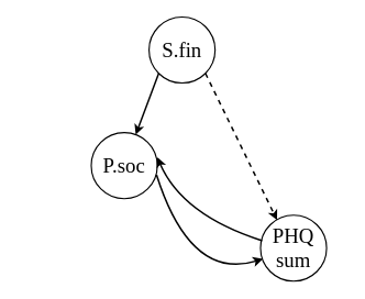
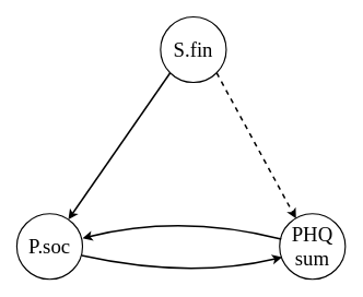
- <mxCell id="4" value="&lt;font style=&quot;font-size: 25px;&quot; face=&quot;Times New Roman&quot;&gt;S.fin&lt;/font&gt;" style="ellipse;whiteSpace=wrap;html=1;aspect=fixed;strokeWidth=1.5;" vertex="1" parent="1"><mxGeometry x="180" y="20" width="80" height="80" as="geometry" /></mxCell>
+ <mxCell id="4" value="&lt;font style=&quot;font-size: 25px;&quot; face=&quot;Times New Roman&quot;&gt;S.fin&lt;/font&gt;" style="ellipse;whiteSpace=wrap;html=1;aspect=fixed;strokeWidth=1.5;" vertex="1" parent="1"><mxGeometry x="195" y="20" width="80" height="80" as="geometry" /></mxCell>
- <mxCell id="2" value="&lt;font face=&quot;Times New Roman&quot; style=&quot;color: rgb(0, 0, 0); font-size: 25px;&quot;&gt;&lt;span style=&quot;white-space: pre; background-color: rgb(255, 255, 255);&quot;&gt;P.soc&lt;/span&gt;&lt;/font&gt;" style="ellipse;whiteSpace=wrap;html=1;aspect=fixed;strokeWidth=1.5;" vertex="1" parent="1"><mxGeometry x="110" y="160" width="80" height="80" as="geometry" /></mxCell>
+ <mxCell id="2" value="&lt;font face=&quot;Times New Roman&quot; style=&quot;color: rgb(0, 0, 0); font-size: 25px;&quot;&gt;&lt;span style=&quot;white-space: pre; background-color: rgb(255, 255, 255);&quot;&gt;P.soc&lt;/span&gt;&lt;/font&gt;" style="ellipse;whiteSpace=wrap;html=1;aspect=fixed;strokeWidth=1.5;" vertex="1" parent="1"><mxGeometry x="20" y="260" width="80" height="80" as="geometry" /></mxCell>
- <mxCell id="3" value="&lt;font face=&quot;Times New Roman&quot; style=&quot;font-size: 25px;&quot;&gt;PHQ&lt;/font&gt;&lt;div&gt;&lt;font face=&quot;Times New Roman&quot; style=&quot;font-size: 25px;&quot;&gt;sum&lt;/font&gt;&lt;/div&gt;" style="ellipse;whiteSpace=wrap;html=1;aspect=fixed;strokeWidth=1.5;" vertex="1" parent="1"><mxGeometry x="315" y="260" width="80" height="80" as="geometry" /></mxCell>
+ <mxCell id="3" value="&lt;font face=&quot;Times New Roman&quot; style=&quot;font-size: 25px;&quot;&gt;PHQ&lt;/font&gt;&lt;div&gt;&lt;font face=&quot;Times New Roman&quot; style=&quot;font-size: 25px;&quot;&gt;sum&lt;/font&gt;&lt;/div&gt;" style="ellipse;whiteSpace=wrap;html=1;aspect=fixed;strokeWidth=1.5;" vertex="1" parent="1"><mxGeometry x="340" y="260" width="80" height="80" as="geometry" /></mxCell>
